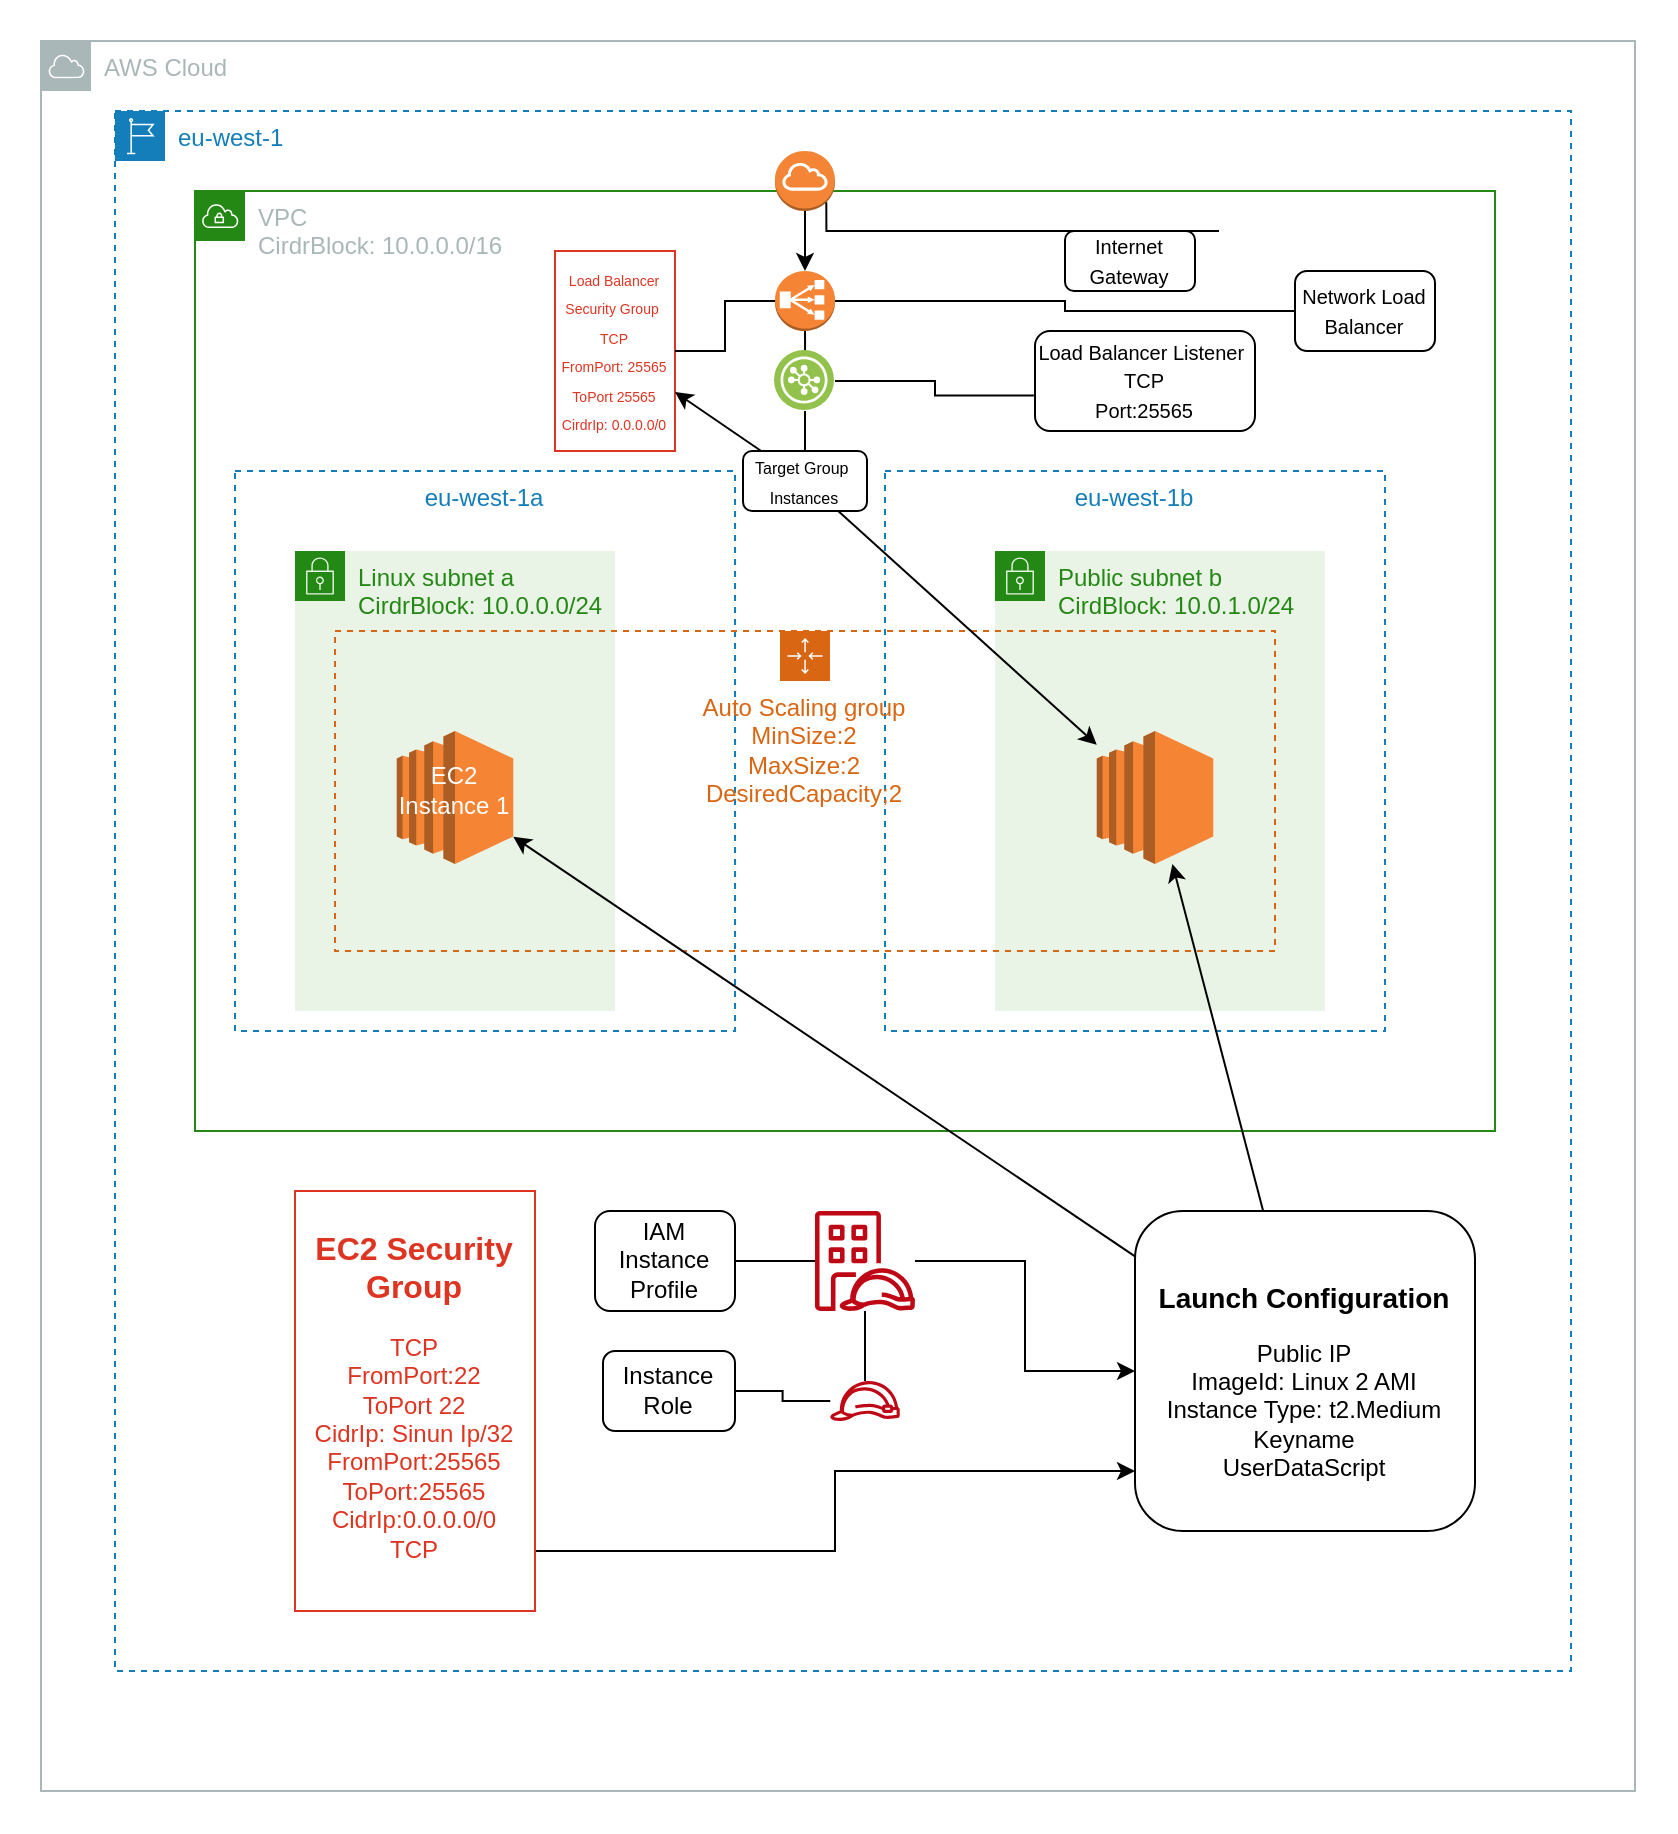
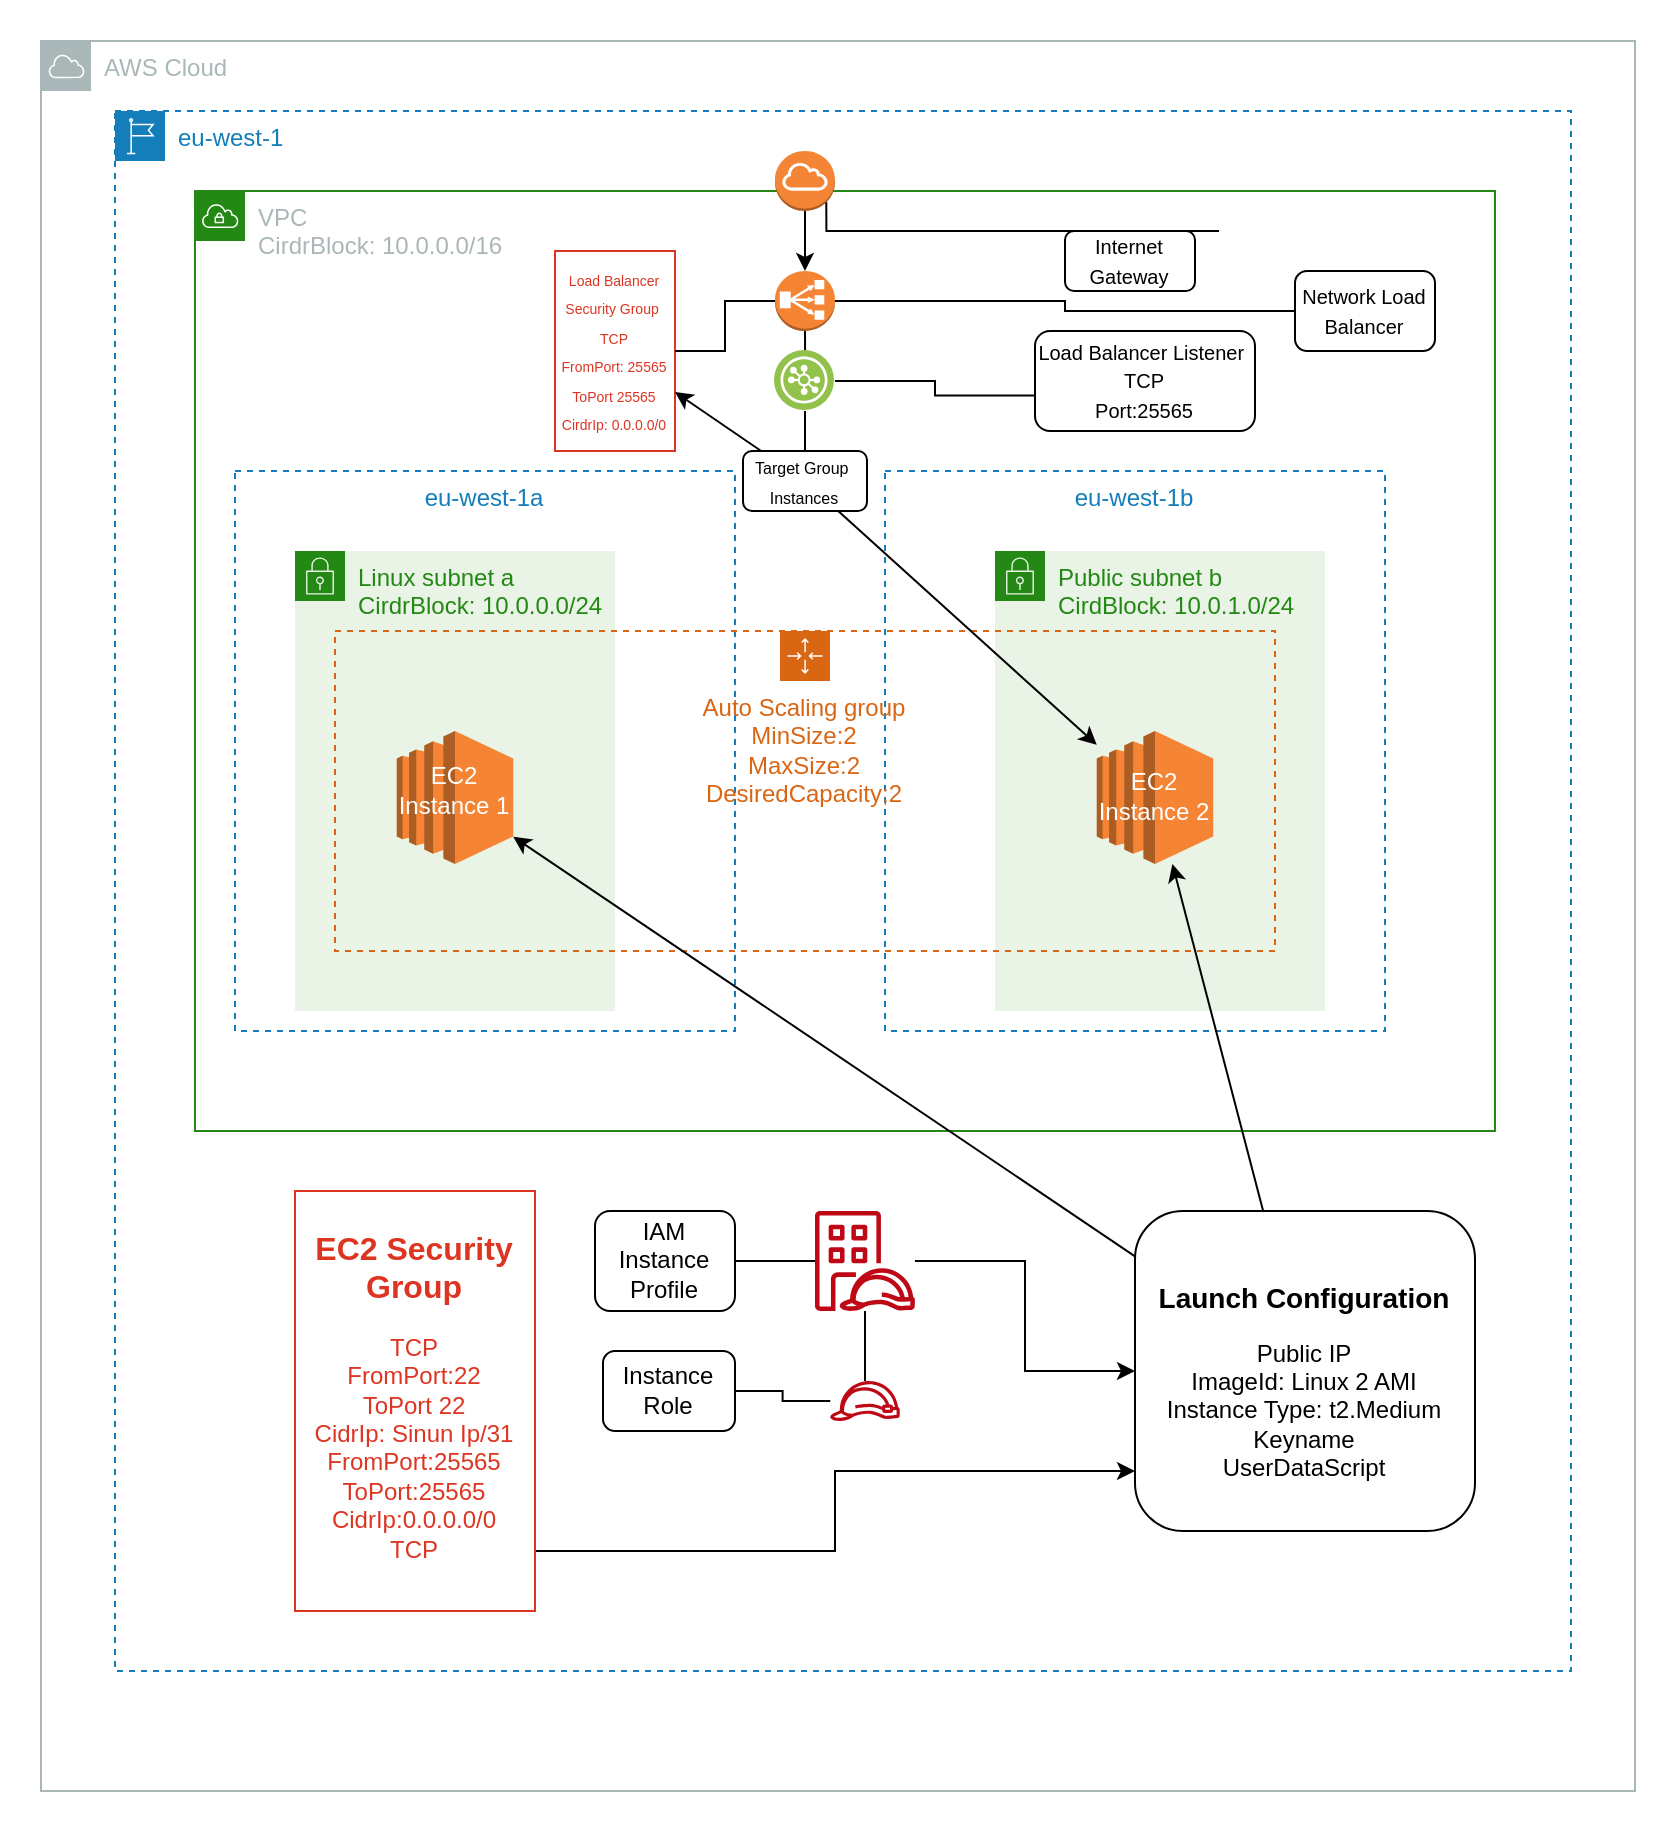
+ <mxCell id="32" value="&lt;font color=&quot;#ffffff&quot;&gt;EC2 Instance 2&lt;/font&gt;" style="text;html=1;strokeColor=none;fillColor=none;align=center;verticalAlign=middle;whiteSpace=wrap;rounded=0;" parent="30" vertex="1"><mxGeometry x="380" y="68.25" width="60" height="30" as="geometry" /></mxCell>
- <mxCell id="10" value="&lt;h2 style=&quot;font-size: 16px;&quot;&gt;&lt;font style=&quot;font-size: 16px;&quot;&gt;EC2 Security Group&lt;/font&gt;&lt;/h2&gt;TCP&lt;br&gt;FromPort:22&lt;br&gt;ToPort 22&lt;br&gt;CidrIp: Sinun Ip/32&lt;br&gt;FromPort:25565&lt;br&gt;ToPort:25565&lt;br&gt;CidrIp:0.0.0.0/0&lt;br&gt;TCP" style="fillColor=none;strokeColor=#DD3522;verticalAlign=top;fontStyle=0;fontColor=#DD3522;whiteSpace=wrap;html=1;" parent="2" vertex="1"><mxGeometry x="50" y="500" width="120" height="210" as="geometry" /></mxCell>
+ <mxCell id="10" value="&lt;h2 style=&quot;font-size: 16px;&quot;&gt;&lt;font style=&quot;font-size: 16px;&quot;&gt;EC2 Security Group&lt;/font&gt;&lt;/h2&gt;TCP&lt;br&gt;FromPort:22&lt;br&gt;ToPort 22&lt;br&gt;CidrIp: Sinun Ip/31&lt;br&gt;FromPort:25565&lt;br&gt;ToPort:25565&lt;br&gt;CidrIp:0.0.0.0/0&lt;br&gt;TCP" style="fillColor=none;strokeColor=#DD3522;verticalAlign=top;fontStyle=0;fontColor=#DD3522;whiteSpace=wrap;html=1;" parent="2" vertex="1"><mxGeometry x="50" y="500" width="120" height="210" as="geometry" /></mxCell>
